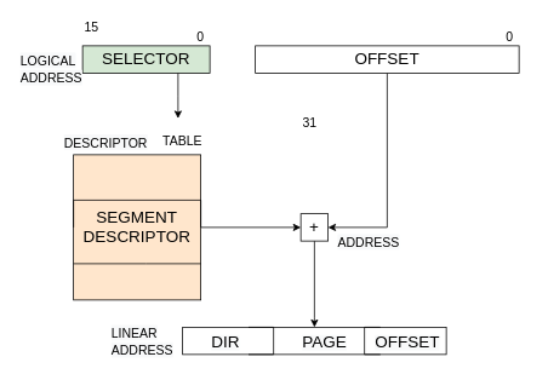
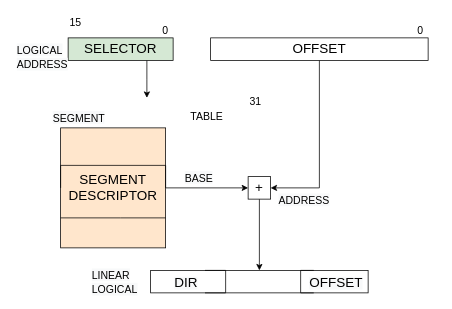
- <mxCell id="9" value="&lt;font style=&quot;font-size: 14px&quot;&gt;TABLE&lt;/font&gt;" style="text;html=1;strokeColor=none;fillColor=none;align=center;verticalAlign=middle;whiteSpace=wrap;rounded=0;" vertex="1" parent="1"><mxGeometry x="180" y="145" width="40" height="20" as="geometry" /></mxCell>
+ <mxCell id="9" value="&lt;font style=&quot;font-size: 14px&quot;&gt;TABLE&lt;/font&gt;" style="text;html=1;strokeColor=none;fillColor=none;align=center;verticalAlign=middle;whiteSpace=wrap;rounded=0;" vertex="1" parent="1"><mxGeometry x="255" y="145" width="40" height="20" as="geometry" /></mxCell>
- <mxCell id="12" value="&lt;span style=&quot;color: rgb(0 , 0 , 0) ; font-family: &amp;#34;helvetica&amp;#34; ; font-style: normal ; font-weight: 400 ; letter-spacing: normal ; text-align: center ; text-indent: 0px ; text-transform: none ; word-spacing: 0px ; background-color: rgb(248 , 249 , 250) ; display: inline ; float: none&quot;&gt;&lt;font style=&quot;font-size: 14px&quot;&gt;DESCRIPTOR&lt;/font&gt;&lt;/span&gt;" style="text;whiteSpace=wrap;html=1;fontSize=16;" vertex="1" parent="1"><mxGeometry x="68" y="140" width="110" height="30" as="geometry" /></mxCell>
+ <mxCell id="12" value="&lt;span style=&quot;color: rgb(0 , 0 , 0) ; font-family: &amp;#34;helvetica&amp;#34; ; font-style: normal ; font-weight: 400 ; letter-spacing: normal ; text-align: center ; text-indent: 0px ; text-transform: none ; word-spacing: 0px ; background-color: rgb(248 , 249 , 250) ; display: inline ; float: none&quot;&gt;&lt;font style=&quot;font-size: 14px&quot;&gt;SEGMENT&lt;/font&gt;&lt;/span&gt;" style="text;whiteSpace=wrap;html=1;fontSize=16;" vertex="1" parent="1"><mxGeometry x="68" y="140" width="110" height="30" as="geometry" /></mxCell>
+ <mxCell id="19" value="&lt;span style=&quot;color: rgb(0 , 0 , 0) ; font-family: &amp;#34;helvetica&amp;#34; ; font-style: normal ; font-weight: 400 ; letter-spacing: normal ; text-align: center ; text-indent: 0px ; text-transform: none ; word-spacing: 0px ; background-color: rgb(248 , 249 , 250) ; display: inline ; float: none&quot;&gt;&lt;font style=&quot;font-size: 14px&quot;&gt;BASE&lt;/font&gt;&lt;/span&gt;" style="text;whiteSpace=wrap;html=1;fontSize=16;" vertex="1" parent="1"><mxGeometry x="244" y="220" width="40" height="30" as="geometry" /></mxCell>
- <mxCell id="23" value="&lt;span style=&quot;color: rgb(0 , 0 , 0) ; font-family: &amp;#34;helvetica&amp;#34; ; font-style: normal ; font-weight: 400 ; letter-spacing: normal ; text-align: center ; text-indent: 0px ; text-transform: none ; word-spacing: 0px ; background-color: rgb(248 , 249 , 250) ; display: inline ; float: none&quot;&gt;&lt;font style=&quot;font-size: 18px&quot;&gt;PAGE&lt;/font&gt;&lt;/span&gt;" style="text;whiteSpace=wrap;html=1;fontSize=16;" vertex="1" parent="1"><mxGeometry x="330" y="360" width="40" height="30" as="geometry" /></mxCell>
- <mxCell id="8" value="&lt;span style=&quot;color: rgb(0 , 0 , 0) ; font-family: &amp;#34;helvetica&amp;#34; ; font-style: normal ; font-weight: 400 ; letter-spacing: normal ; text-align: center ; text-indent: 0px ; text-transform: none ; word-spacing: 0px ; background-color: rgb(248 , 249 , 250) ; display: inline ; float: none&quot;&gt;&lt;font style=&quot;font-size: 14px&quot;&gt;LINEAR&lt;br&gt;ADDRESS&lt;br&gt;&lt;/font&gt;&lt;/span&gt;" style="text;whiteSpace=wrap;html=1;fontSize=16;" vertex="1" parent="1"><mxGeometry x="120" y="350" width="110" height="40" as="geometry" /></mxCell>
+ <mxCell id="8" value="&lt;span style=&quot;color: rgb(0 , 0 , 0) ; font-family: &amp;#34;helvetica&amp;#34; ; font-style: normal ; font-weight: 400 ; letter-spacing: normal ; text-align: center ; text-indent: 0px ; text-transform: none ; word-spacing: 0px ; background-color: rgb(248 , 249 , 250) ; display: inline ; float: none&quot;&gt;&lt;font style=&quot;font-size: 14px&quot;&gt;LINEAR&lt;br&gt;LOGICAL&lt;br&gt;&lt;/font&gt;&lt;/span&gt;" style="text;whiteSpace=wrap;html=1;fontSize=16;" vertex="1" parent="1"><mxGeometry x="120" y="350" width="110" height="40" as="geometry" /></mxCell>
